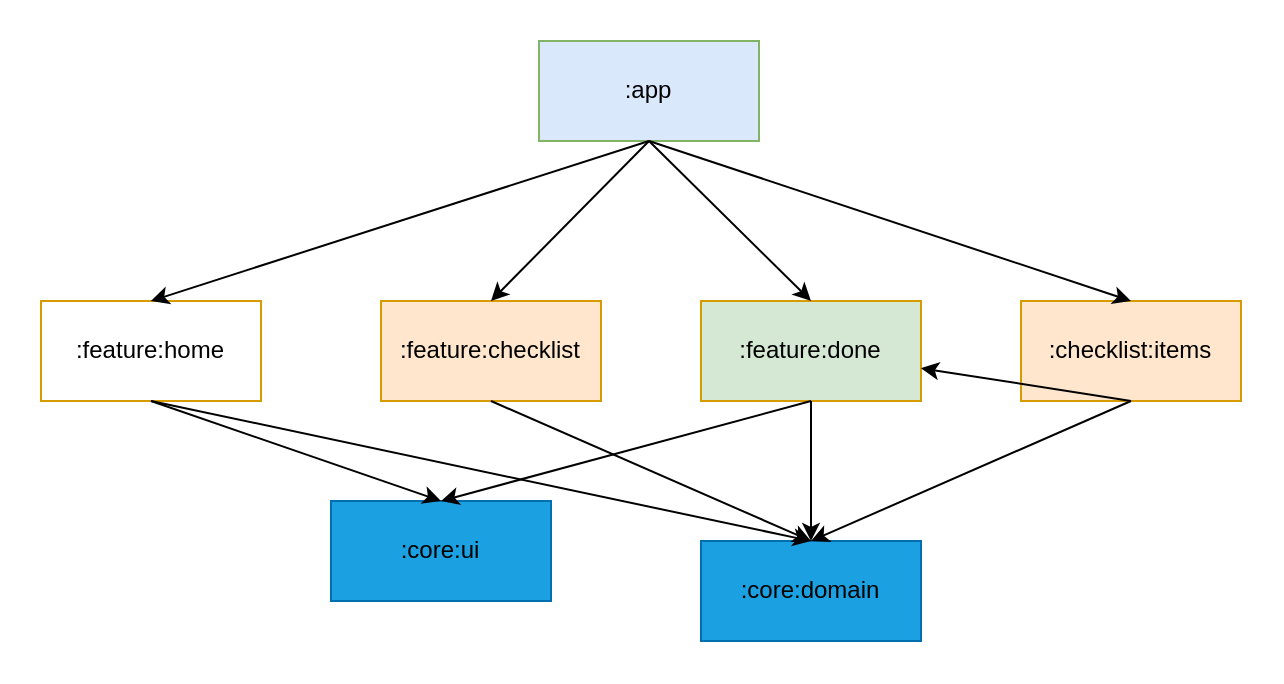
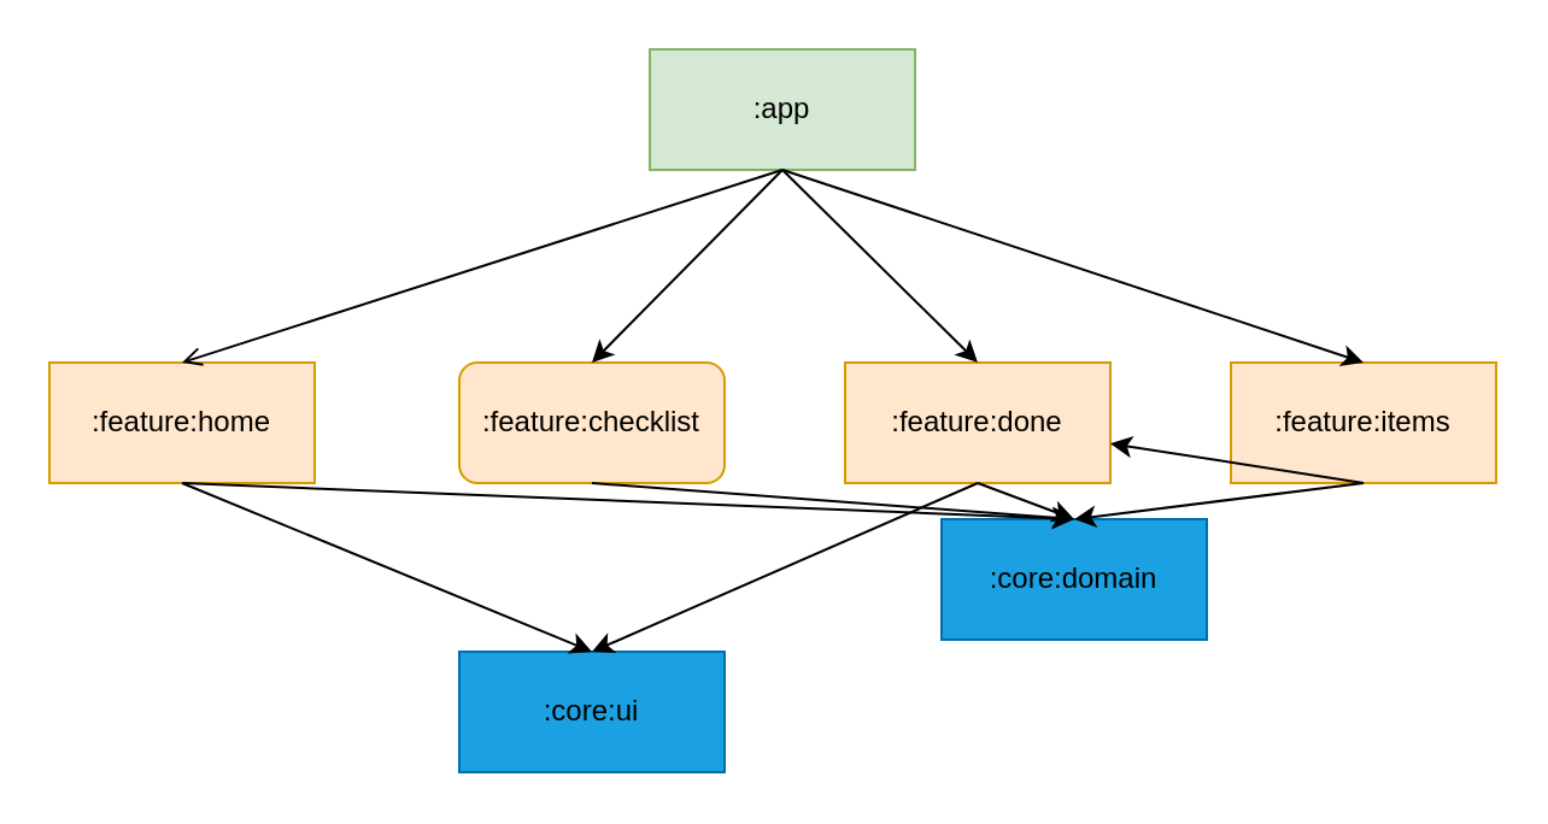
- <mxCell id="2" value="&lt;font style=&quot;color: light-dark(rgb(0, 0, 0), rgb(0, 0, 0));&quot;&gt;:app&lt;/font&gt;" style="html=1;whiteSpace=wrap;fillColor=#dae8fc;strokeColor=#82b366;" parent="1" vertex="1"><mxGeometry x="269" y="20" width="110" height="50" as="geometry" /></mxCell>
+ <mxCell id="2" value="&lt;font style=&quot;color: light-dark(rgb(0, 0, 0), rgb(0, 0, 0));&quot;&gt;:app&lt;/font&gt;" style="html=1;whiteSpace=wrap;fillColor=#d5e8d4;strokeColor=#82b366;" parent="1" vertex="1"><mxGeometry x="269" y="20" width="110" height="50" as="geometry" /></mxCell>
- <mxCell id="12" value="" style="curved=1;endArrow=classic;html=1;rounded=0;entryX=0.5;entryY=0;entryDx=0;entryDy=0;exitX=0.5;exitY=1;exitDx=0;exitDy=0;" parent="1" source="2" target="3" edge="1"><mxGeometry width="50" height="50" relative="1" as="geometry"><mxPoint x="320" y="70" as="sourcePoint" /><mxPoint x="415" y="160" as="targetPoint" /></mxGeometry></mxCell>
+ <mxCell id="12" value="" style="curved=1;endArrow=open;html=1;rounded=0;entryX=0.5;entryY=0;entryDx=0;entryDy=0;exitX=0.5;exitY=1;exitDx=0;exitDy=0;" parent="1" source="2" target="3" edge="1"><mxGeometry width="50" height="50" relative="1" as="geometry"><mxPoint x="320" y="70" as="sourcePoint" /><mxPoint x="415" y="160" as="targetPoint" /></mxGeometry></mxCell>
- <mxCell id="3" value="&lt;font&gt;:feature:home&lt;/font&gt;" style="html=1;whiteSpace=wrap;fillColor=#ffffff;strokeColor=#d79b00;fontColor=#000000;" parent="1" vertex="1"><mxGeometry x="20" y="150" width="110" height="50" as="geometry" /></mxCell>
+ <mxCell id="3" value="&lt;font&gt;:feature:home&lt;/font&gt;" style="html=1;whiteSpace=wrap;fillColor=#ffe6cc;strokeColor=#d79b00;fontColor=#000000;" parent="1" vertex="1"><mxGeometry x="20" y="150" width="110" height="50" as="geometry" /></mxCell>
- <mxCell id="4" value="&lt;font&gt;:feature:checklist&lt;/font&gt;" style="html=1;whiteSpace=wrap;fillColor=#ffe6cc;strokeColor=#d79b00;fontColor=#000000;" parent="1" vertex="1"><mxGeometry x="190" y="150" width="110" height="50" as="geometry" /></mxCell>
+ <mxCell id="4" value="&lt;font&gt;:feature:checklist&lt;/font&gt;" style="html=1;whiteSpace=wrap;fillColor=#ffe6cc;strokeColor=#d79b00;fontColor=#000000;rounded=1;" parent="1" vertex="1"><mxGeometry x="190" y="150" width="110" height="50" as="geometry" /></mxCell>
- <mxCell id="5" value="&lt;font&gt;:feature:done&lt;/font&gt;" style="html=1;whiteSpace=wrap;fillColor=#d5e8d4;strokeColor=#d79b00;fontColor=#000000;" parent="1" vertex="1"><mxGeometry x="350" y="150" width="110" height="50" as="geometry" /></mxCell>
+ <mxCell id="5" value="&lt;font&gt;:feature:done&lt;/font&gt;" style="html=1;whiteSpace=wrap;fillColor=#ffe6cc;strokeColor=#d79b00;fontColor=#000000;" parent="1" vertex="1"><mxGeometry x="350" y="150" width="110" height="50" as="geometry" /></mxCell>
- <mxCell id="6" value="&lt;font&gt;:checklist:items&lt;/font&gt;" style="html=1;whiteSpace=wrap;fillColor=#ffe6cc;strokeColor=#d79b00;fontColor=#000000;" parent="1" vertex="1"><mxGeometry x="510" y="150" width="110" height="50" as="geometry" /></mxCell>
+ <mxCell id="6" value="&lt;font&gt;:feature:items&lt;/font&gt;" style="html=1;whiteSpace=wrap;fillColor=#ffe6cc;strokeColor=#d79b00;fontColor=#000000;" parent="1" vertex="1"><mxGeometry x="510" y="150" width="110" height="50" as="geometry" /></mxCell>
- <mxCell id="7" value="&lt;font&gt;:core:ui&lt;/font&gt;" style="html=1;whiteSpace=wrap;fillColor=#1ba1e2;fontColor=#000000;strokeColor=#006EAF;" parent="1" vertex="1"><mxGeometry x="165" y="250" width="110" height="50" as="geometry" /></mxCell>
+ <mxCell id="7" value="&lt;font&gt;:core:ui&lt;/font&gt;" style="html=1;whiteSpace=wrap;fillColor=#1ba1e2;fontColor=#000000;strokeColor=#006EAF;" parent="1" vertex="1"><mxGeometry x="190" y="270" width="110" height="50" as="geometry" /></mxCell>
- <mxCell id="8" value="&lt;font&gt;:core:domain&lt;/font&gt;" style="html=1;whiteSpace=wrap;fillColor=#1ba1e2;fontColor=#000000;strokeColor=#006EAF;" parent="1" vertex="1"><mxGeometry x="350" y="270" width="110" height="50" as="geometry" /></mxCell>
+ <mxCell id="8" value="&lt;font&gt;:core:domain&lt;/font&gt;" style="html=1;whiteSpace=wrap;fillColor=#1ba1e2;fontColor=#000000;strokeColor=#006EAF;" parent="1" vertex="1"><mxGeometry x="390" y="215" width="110" height="50" as="geometry" /></mxCell>
